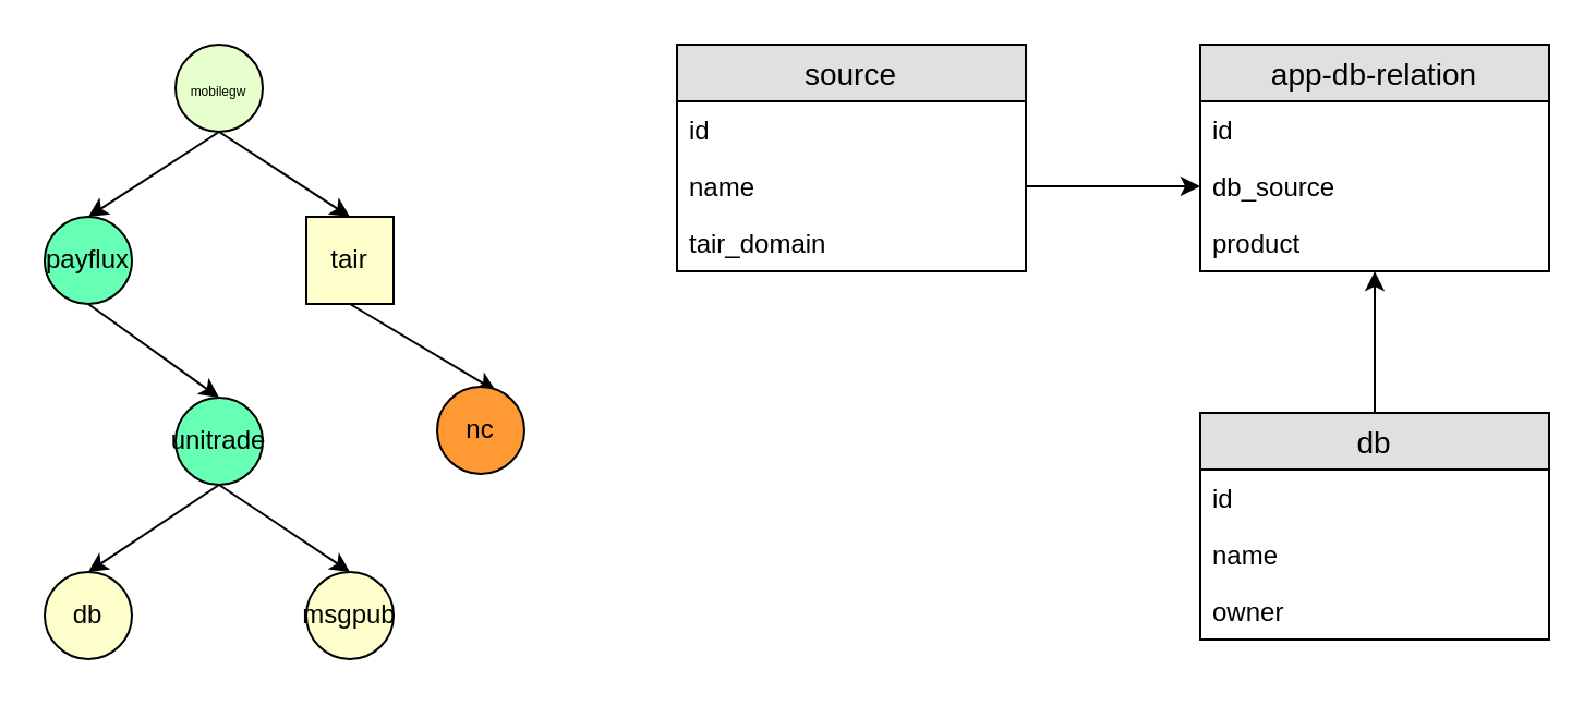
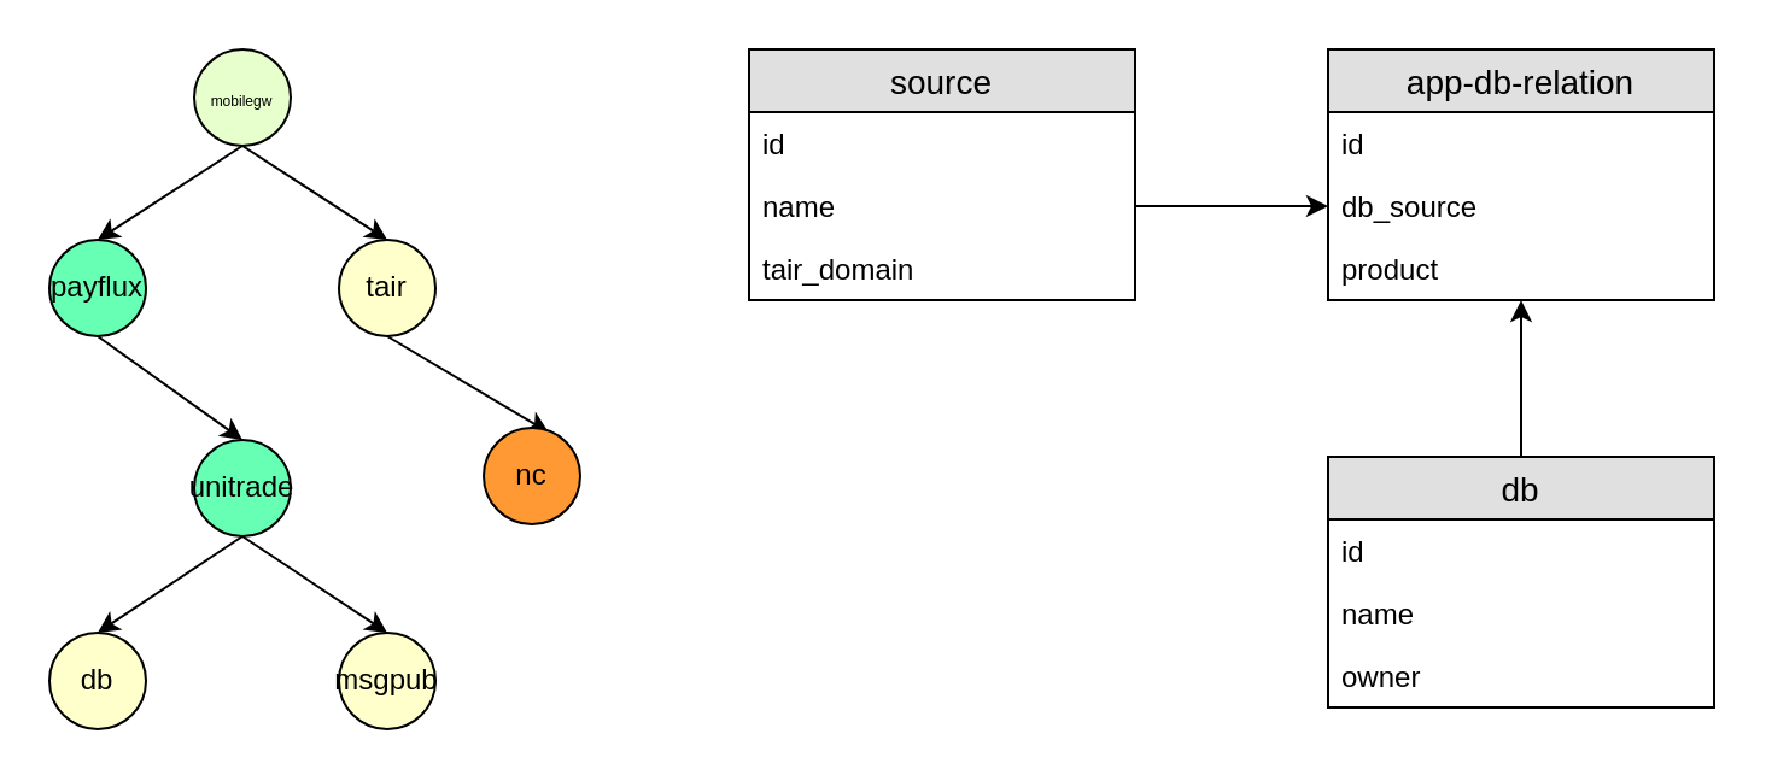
- <mxCell id="21" value="tair" style="whiteSpace=wrap;html=1;aspect=fixed;fillColor=#FFFFCC;rounded=0;" vertex="1" parent="1"><mxGeometry x="140" y="99" width="40" height="40" as="geometry" /></mxCell>
+ <mxCell id="21" value="tair" style="ellipse;whiteSpace=wrap;html=1;aspect=fixed;fillColor=#FFFFCC;" vertex="1" parent="1"><mxGeometry x="140" y="99" width="40" height="40" as="geometry" /></mxCell>
